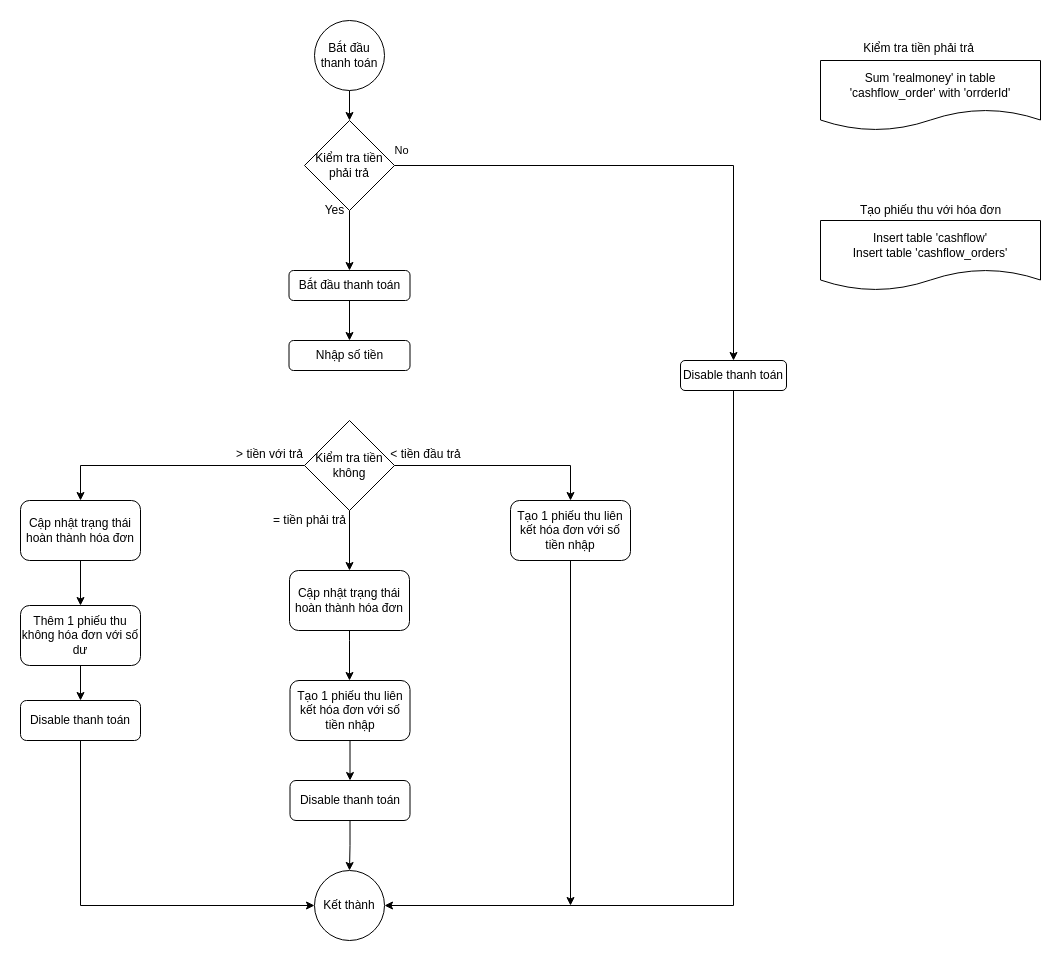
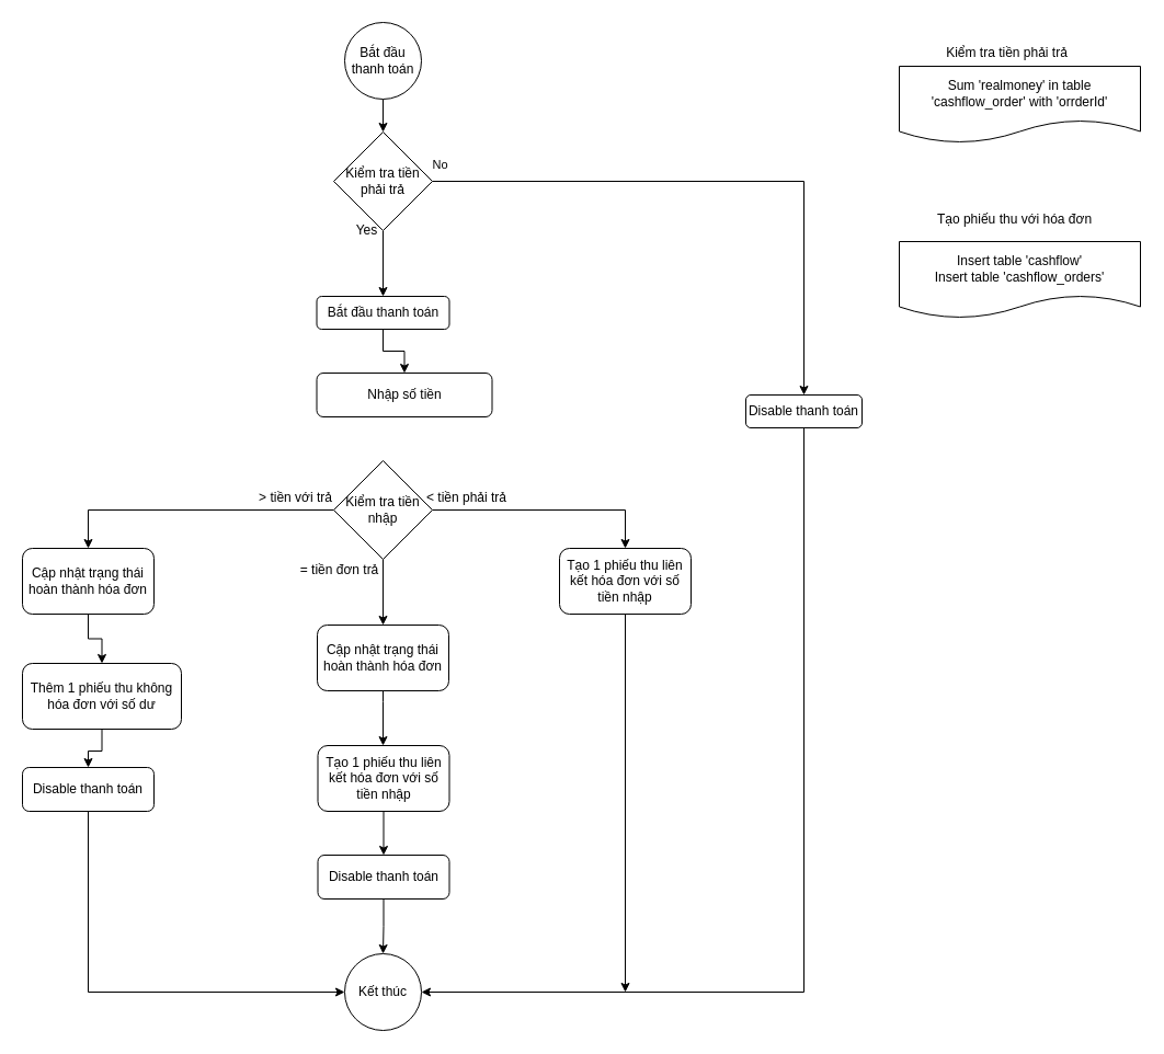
- <mxCell id="37" value="Tạo phiếu thu với hóa đơn" style="text;html=1;align=center;verticalAlign=middle;resizable=0;points=[];autosize=1;" vertex="1" parent="1"><mxGeometry x="850" y="200" width="160" height="20" as="geometry" /></mxCell>
+ <mxCell id="37" value="Tạo phiếu thu với hóa đơn" style="text;html=1;align=center;verticalAlign=middle;resizable=0;points=[];autosize=1;" vertex="1" parent="1"><mxGeometry x="845" y="190" width="160" height="20" as="geometry" /></mxCell>
- <mxCell id="14" value="Nhập số tiền" style="rounded=1;whiteSpace=wrap;html=1;" vertex="1" parent="1"><mxGeometry x="288.5" y="340" width="121" height="30" as="geometry" /></mxCell>
+ <mxCell id="14" value="Nhập số tiền" style="rounded=1;whiteSpace=wrap;html=1;" vertex="1" parent="1"><mxGeometry x="288.5" y="340" width="160" height="40" as="geometry" /></mxCell>
- <mxCell id="29" value="&amp;lt; tiền đầu trả" style="text;html=1;align=center;verticalAlign=middle;resizable=0;points=[];autosize=1;" vertex="1" parent="1"><mxGeometry x="380" y="444" width="90" height="20" as="geometry" /></mxCell>
+ <mxCell id="29" value="&amp;lt; tiền phải trả" style="text;html=1;align=center;verticalAlign=middle;resizable=0;points=[];autosize=1;" vertex="1" parent="1"><mxGeometry x="380" y="444" width="90" height="20" as="geometry" /></mxCell>
- <mxCell id="18" value="Kiểm tra tiền không" style="rhombus;whiteSpace=wrap;html=1;" vertex="1" parent="1"><mxGeometry x="304" y="420" width="90" height="90" as="geometry" /></mxCell>
+ <mxCell id="18" value="Kiểm tra tiền nhập" style="rhombus;whiteSpace=wrap;html=1;" vertex="1" parent="1"><mxGeometry x="304" y="420" width="90" height="90" as="geometry" /></mxCell>
- <mxCell id="28" value="= tiền phải trả" style="text;html=1;align=center;verticalAlign=middle;resizable=0;points=[];autosize=1;" vertex="1" parent="1"><mxGeometry x="264" y="510" width="90" height="20" as="geometry" /></mxCell>
+ <mxCell id="28" value="= tiền đơn trả" style="text;html=1;align=center;verticalAlign=middle;resizable=0;points=[];autosize=1;" vertex="1" parent="1"><mxGeometry x="264" y="510" width="90" height="20" as="geometry" /></mxCell>
- <mxCell id="26" value="Thêm 1 phiếu thu không hóa đơn với số dư" style="rounded=1;whiteSpace=wrap;html=1;" vertex="1" parent="1"><mxGeometry x="20" y="605" width="120" height="60" as="geometry" /></mxCell>
+ <mxCell id="26" value="Thêm 1 phiếu thu không hóa đơn với số dư" style="rounded=1;whiteSpace=wrap;html=1;" vertex="1" parent="1"><mxGeometry x="20" y="605" width="145" height="60" as="geometry" /></mxCell>
- <mxCell id="10" value="Kết thành" style="ellipse;whiteSpace=wrap;html=1;aspect=fixed;" vertex="1" parent="1"><mxGeometry x="314" y="870" width="70" height="70" as="geometry" /></mxCell>
+ <mxCell id="10" value="Kết thúc" style="ellipse;whiteSpace=wrap;html=1;aspect=fixed;" vertex="1" parent="1"><mxGeometry x="314" y="870" width="70" height="70" as="geometry" /></mxCell>
